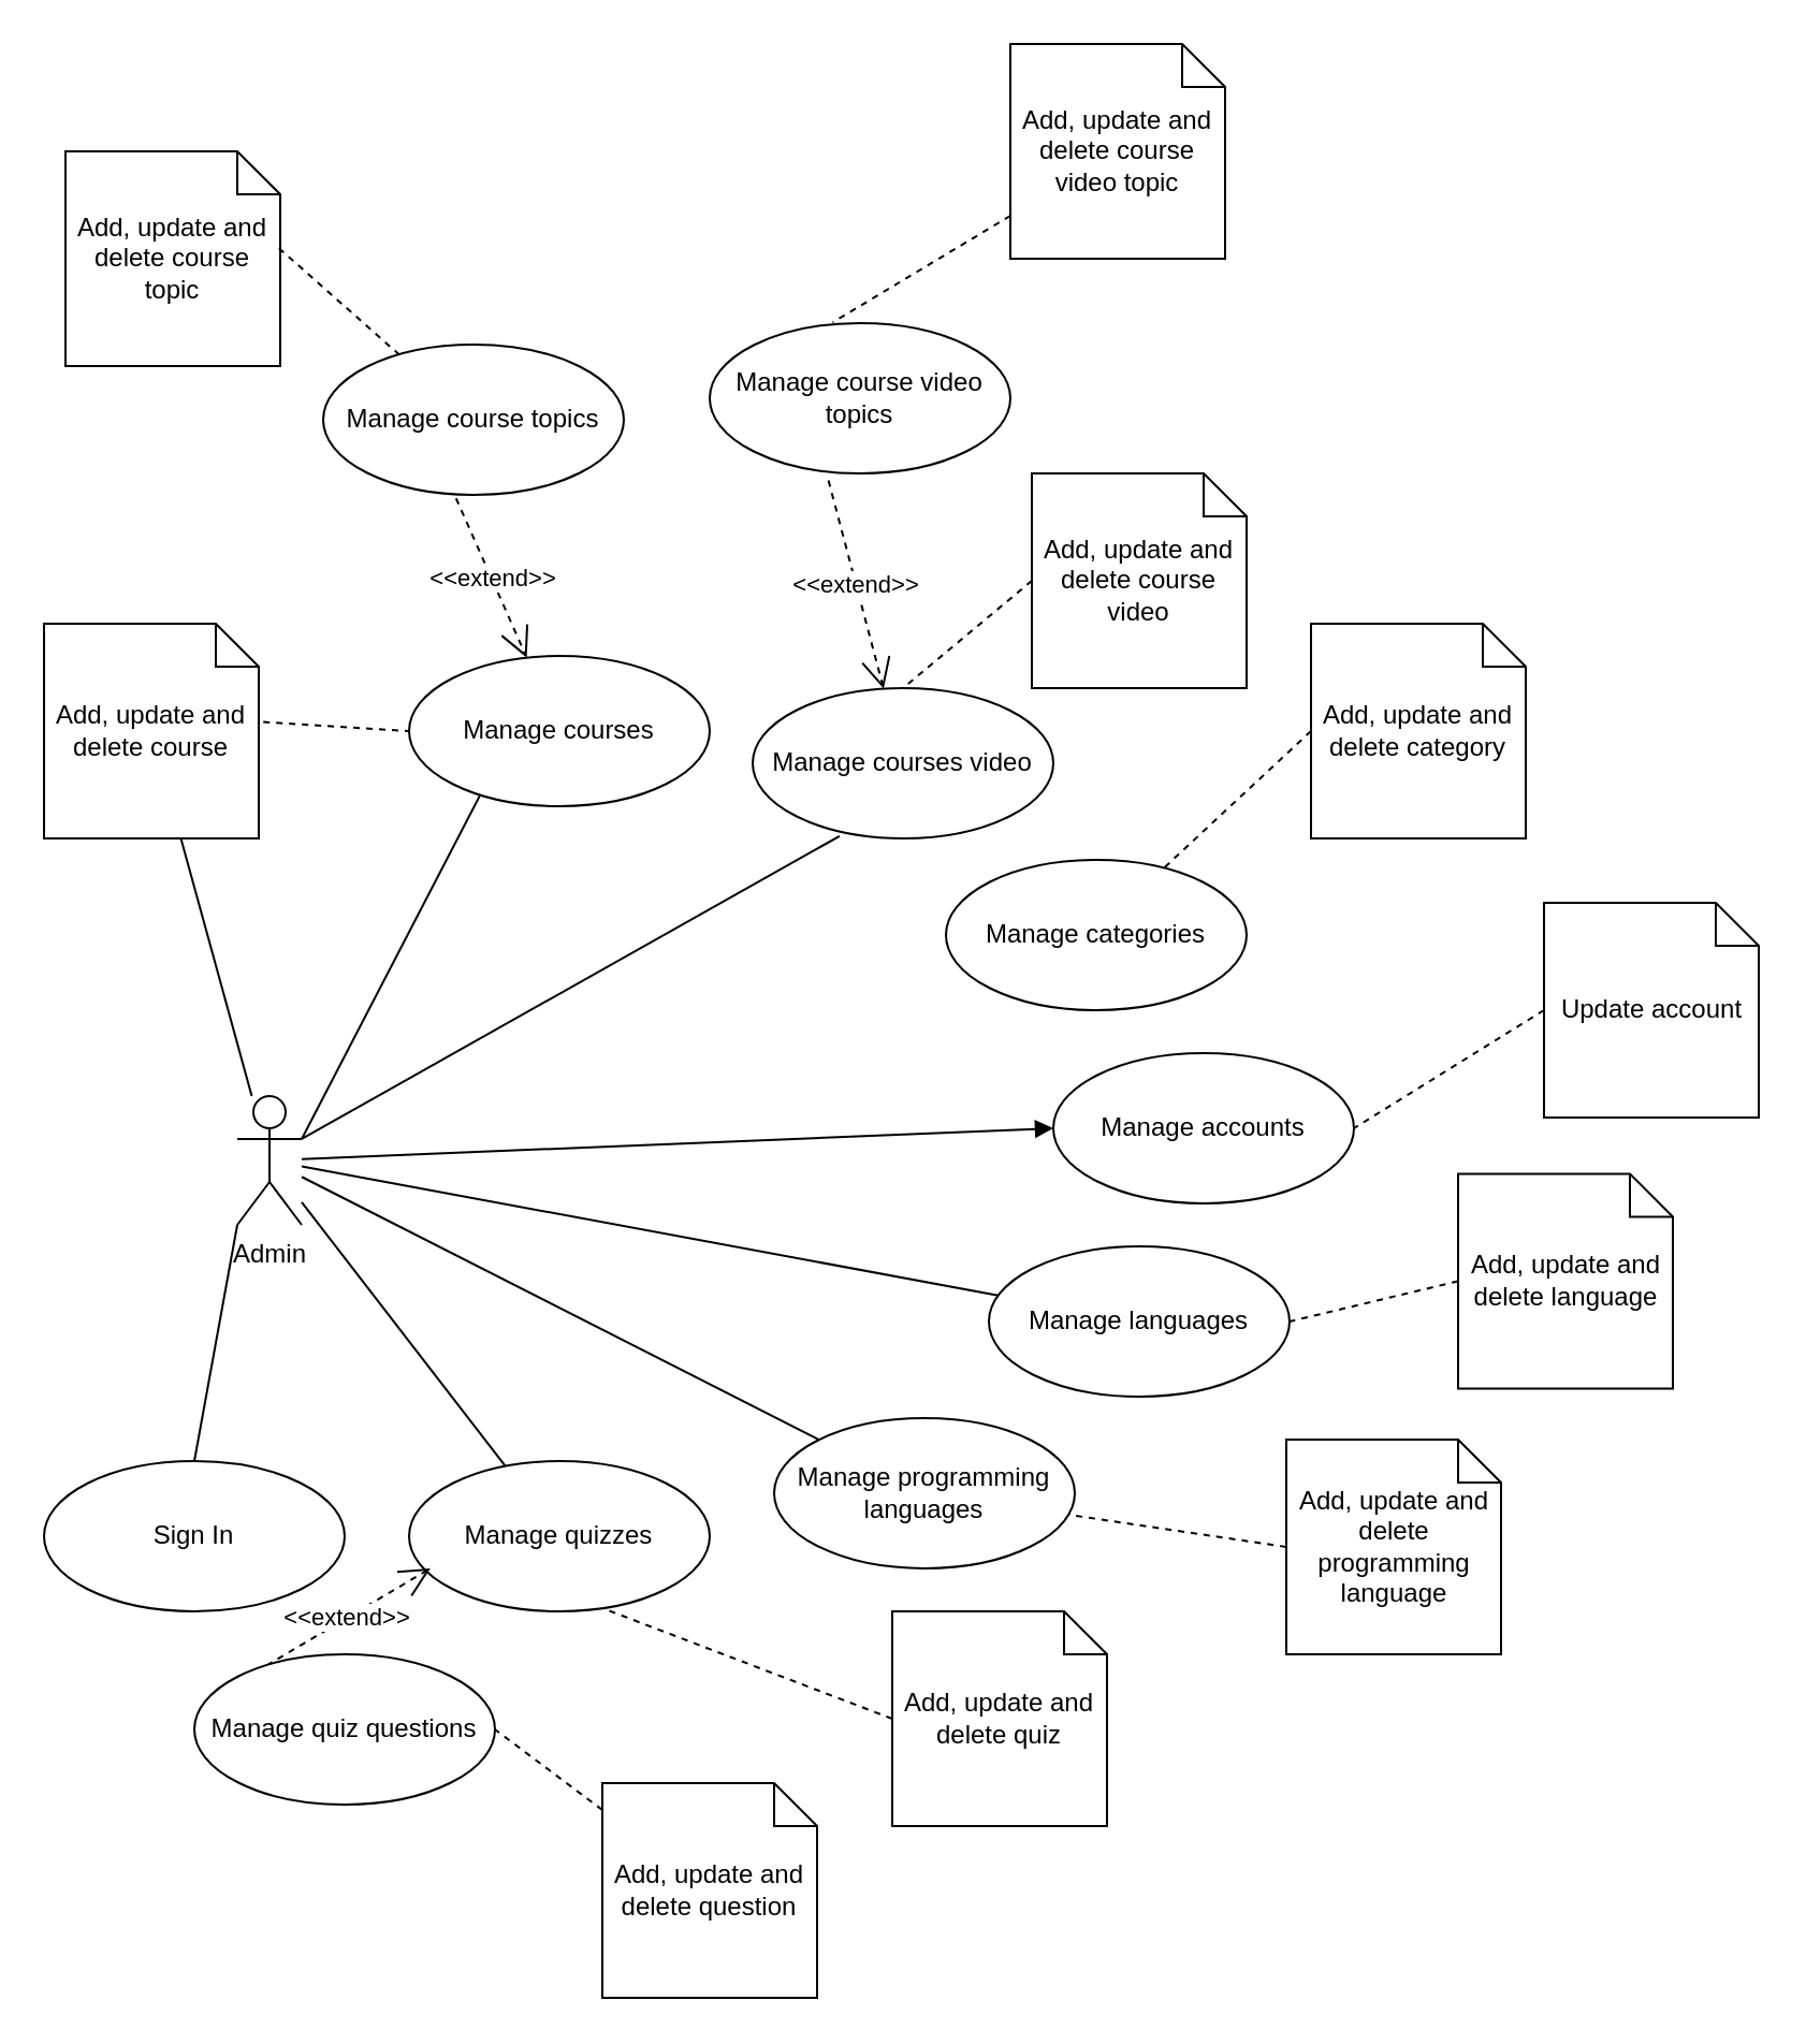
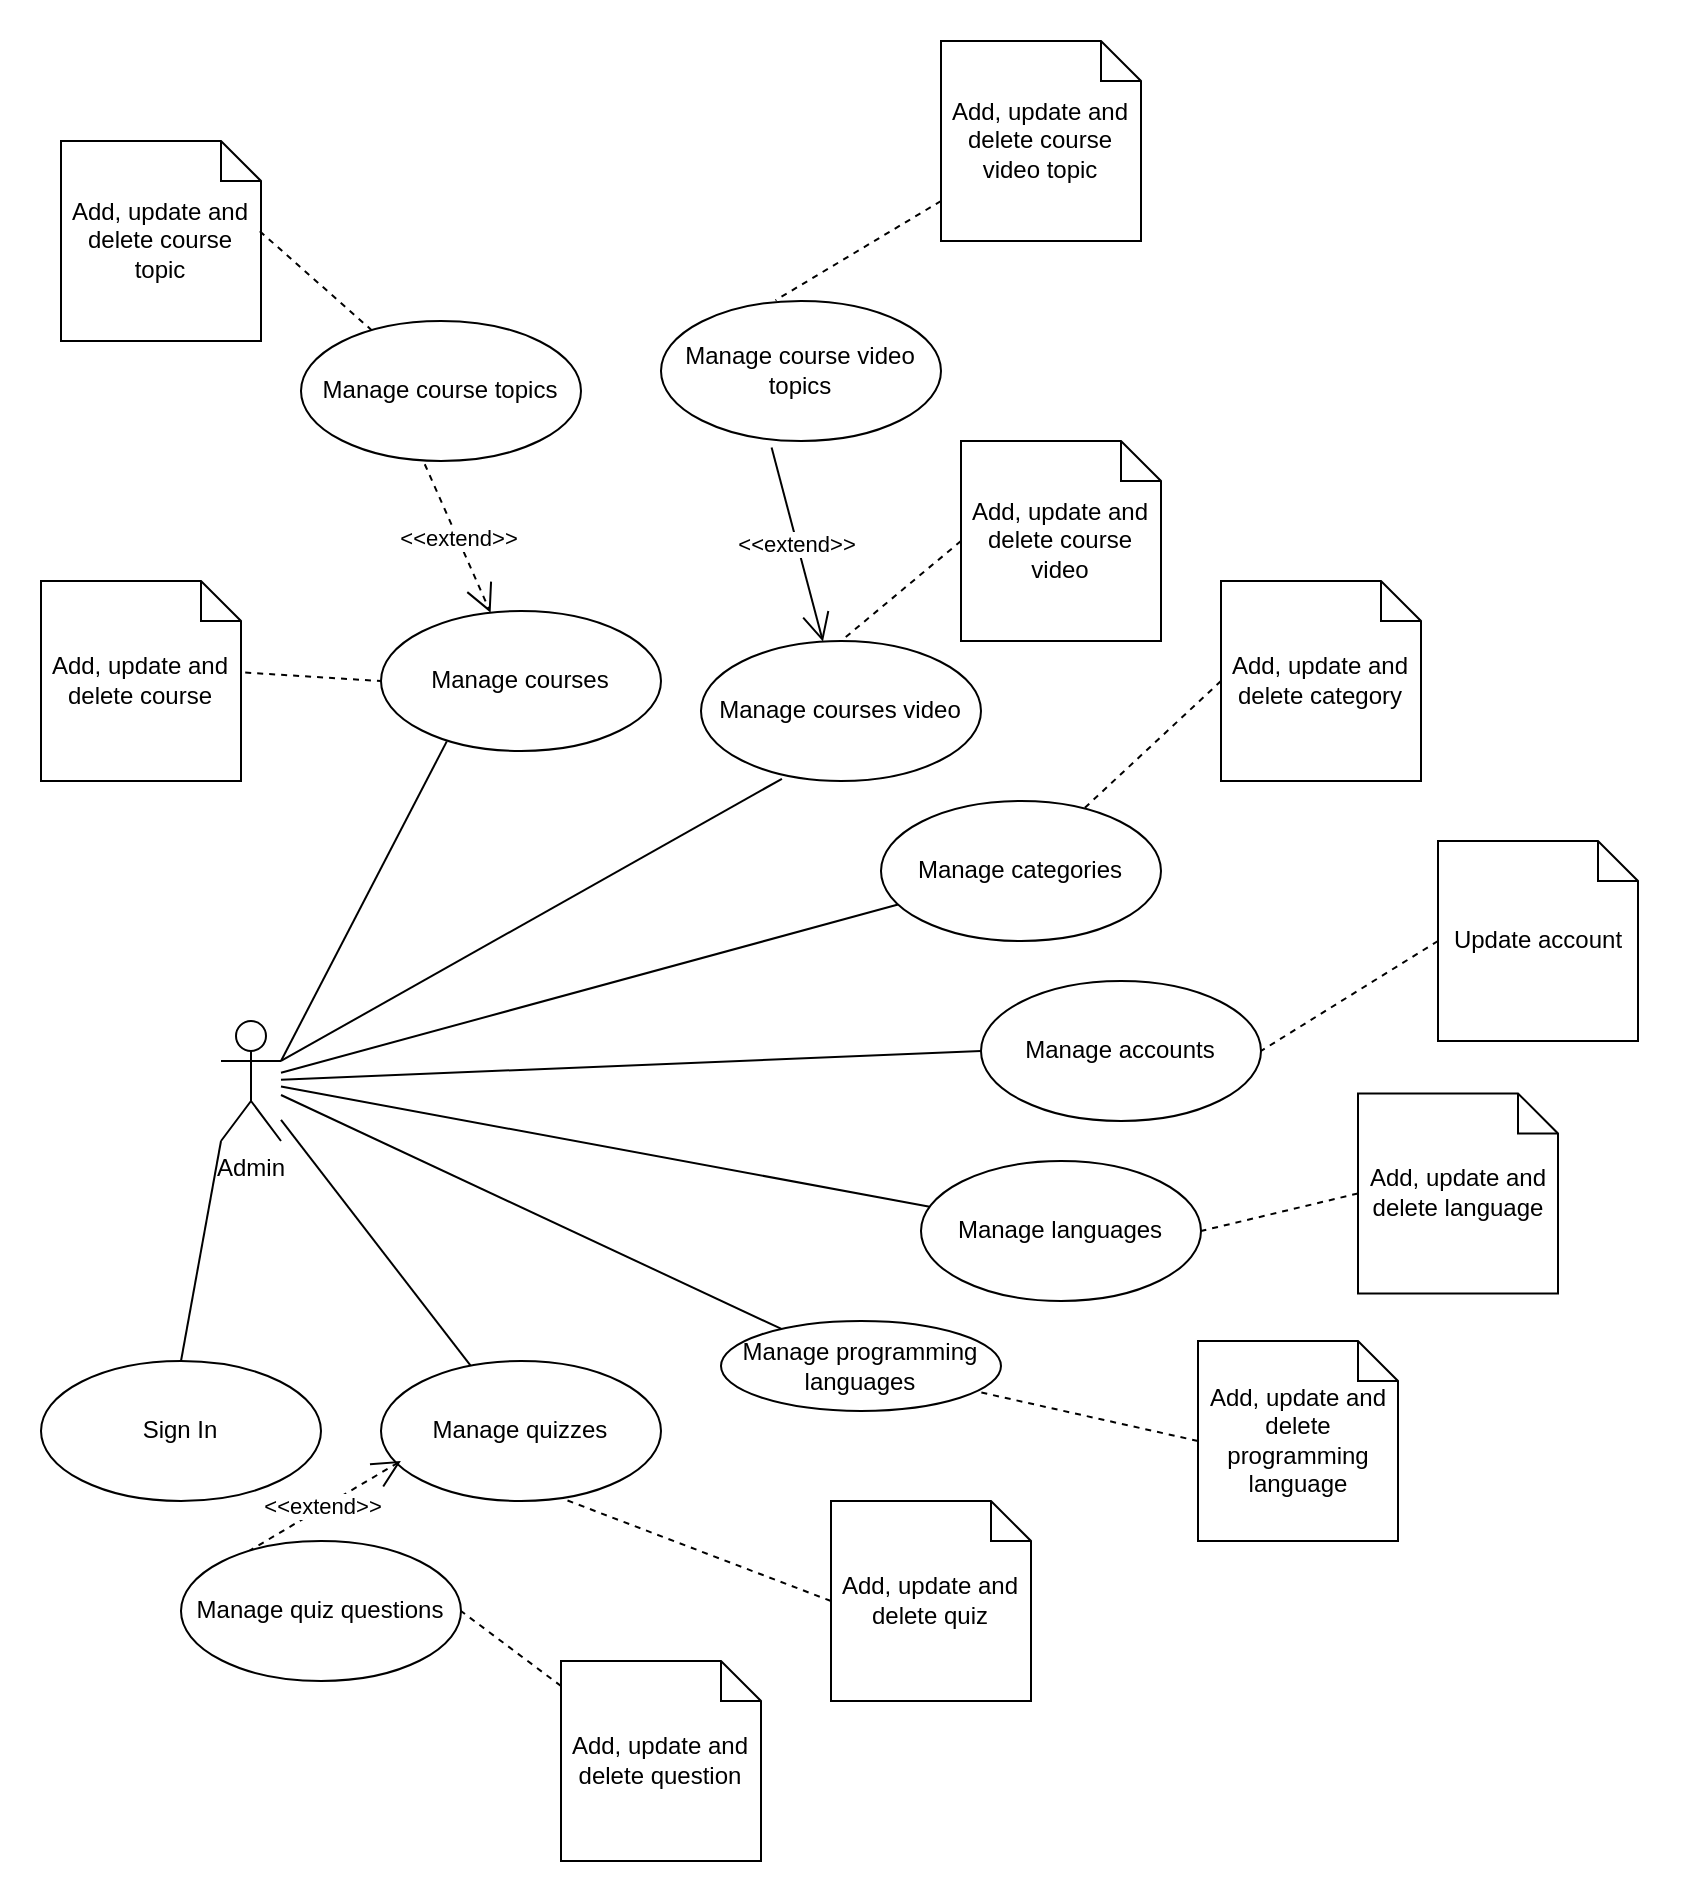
- <mxCell id="38" value="&amp;lt;&amp;lt;extend&amp;gt;&amp;gt;" style="endArrow=open;endSize=12;dashed=1;html=1;rounded=0;exitX=0.395;exitY=1.047;exitDx=0;exitDy=0;exitPerimeter=0;" parent="1" source="37" target="4" edge="1"><mxGeometry width="160" relative="1" as="geometry"><mxPoint x="221.88" y="241.61" as="sourcePoint" /><mxPoint x="254.815" y="315.833" as="targetPoint" /></mxGeometry></mxCell>
+ <mxCell id="38" value="&amp;lt;&amp;lt;extend&amp;gt;&amp;gt;" style="endArrow=open;endSize=12;dashed=0;html=1;rounded=0;exitX=0.395;exitY=1.047;exitDx=0;exitDy=0;exitPerimeter=0;" parent="1" source="37" target="4" edge="1"><mxGeometry width="160" relative="1" as="geometry"><mxPoint x="221.88" y="241.61" as="sourcePoint" /><mxPoint x="254.815" y="315.833" as="targetPoint" /></mxGeometry></mxCell>
- <mxCell id="12" value="" style="endArrow=none;html=1;rounded=0;" parent="1" source="2" target="21" edge="1"><mxGeometry width="50" height="50" relative="1" as="geometry"><mxPoint x="160" y="540" as="sourcePoint" /><mxPoint x="400.46" y="398.88" as="targetPoint" /></mxGeometry></mxCell>
+ <mxCell id="12" value="" style="endArrow=none;html=1;rounded=0;" parent="1" source="2" target="5" edge="1"><mxGeometry width="50" height="50" relative="1" as="geometry"><mxPoint x="160" y="540" as="sourcePoint" /><mxPoint x="400.46" y="398.88" as="targetPoint" /></mxGeometry></mxCell>
- <mxCell id="13" value="" style="endArrow=block;html=1;rounded=0;entryX=0;entryY=0.5;entryDx=0;entryDy=0;" parent="1" source="2" target="6" edge="1"><mxGeometry width="50" height="50" relative="1" as="geometry"><mxPoint x="160" y="540" as="sourcePoint" /><mxPoint x="460.444" y="463.392" as="targetPoint" /></mxGeometry></mxCell>
+ <mxCell id="13" value="" style="endArrow=none;html=1;rounded=0;entryX=0;entryY=0.5;entryDx=0;entryDy=0;" parent="1" source="2" target="6" edge="1"><mxGeometry width="50" height="50" relative="1" as="geometry"><mxPoint x="160" y="540" as="sourcePoint" /><mxPoint x="460.444" y="463.392" as="targetPoint" /></mxGeometry></mxCell>
- <mxCell id="8" value="Manage programming languages" style="ellipse;whiteSpace=wrap;html=1;" parent="1" vertex="1"><mxGeometry x="360" y="660" width="140" height="70" as="geometry" /></mxCell>
+ <mxCell id="8" value="Manage programming languages" style="ellipse;whiteSpace=wrap;html=1;" parent="1" vertex="1"><mxGeometry x="360" y="660" width="140" height="45" as="geometry" /></mxCell>
